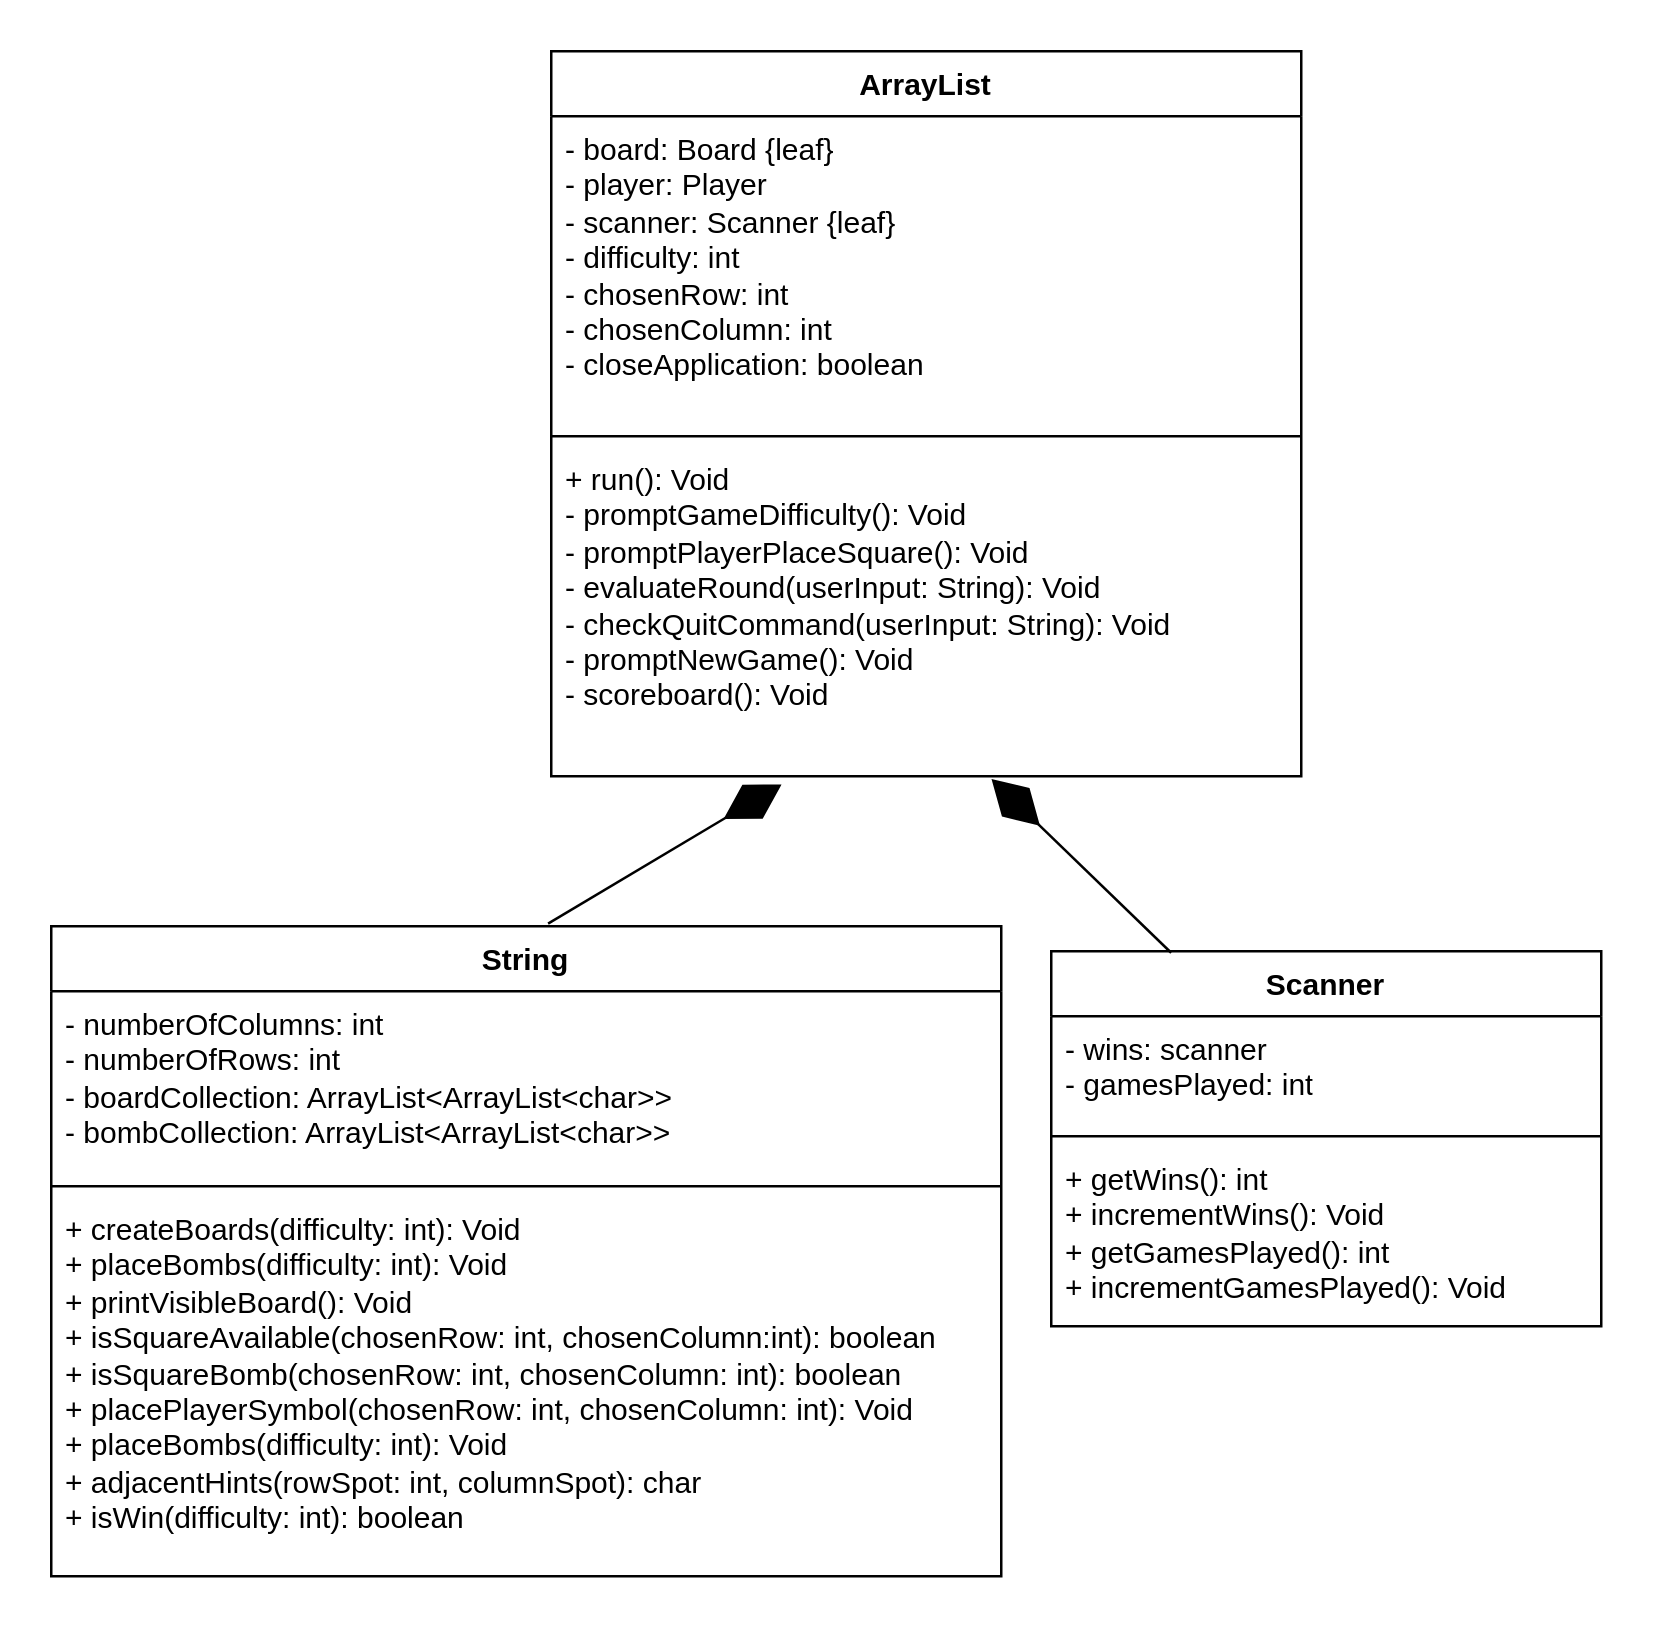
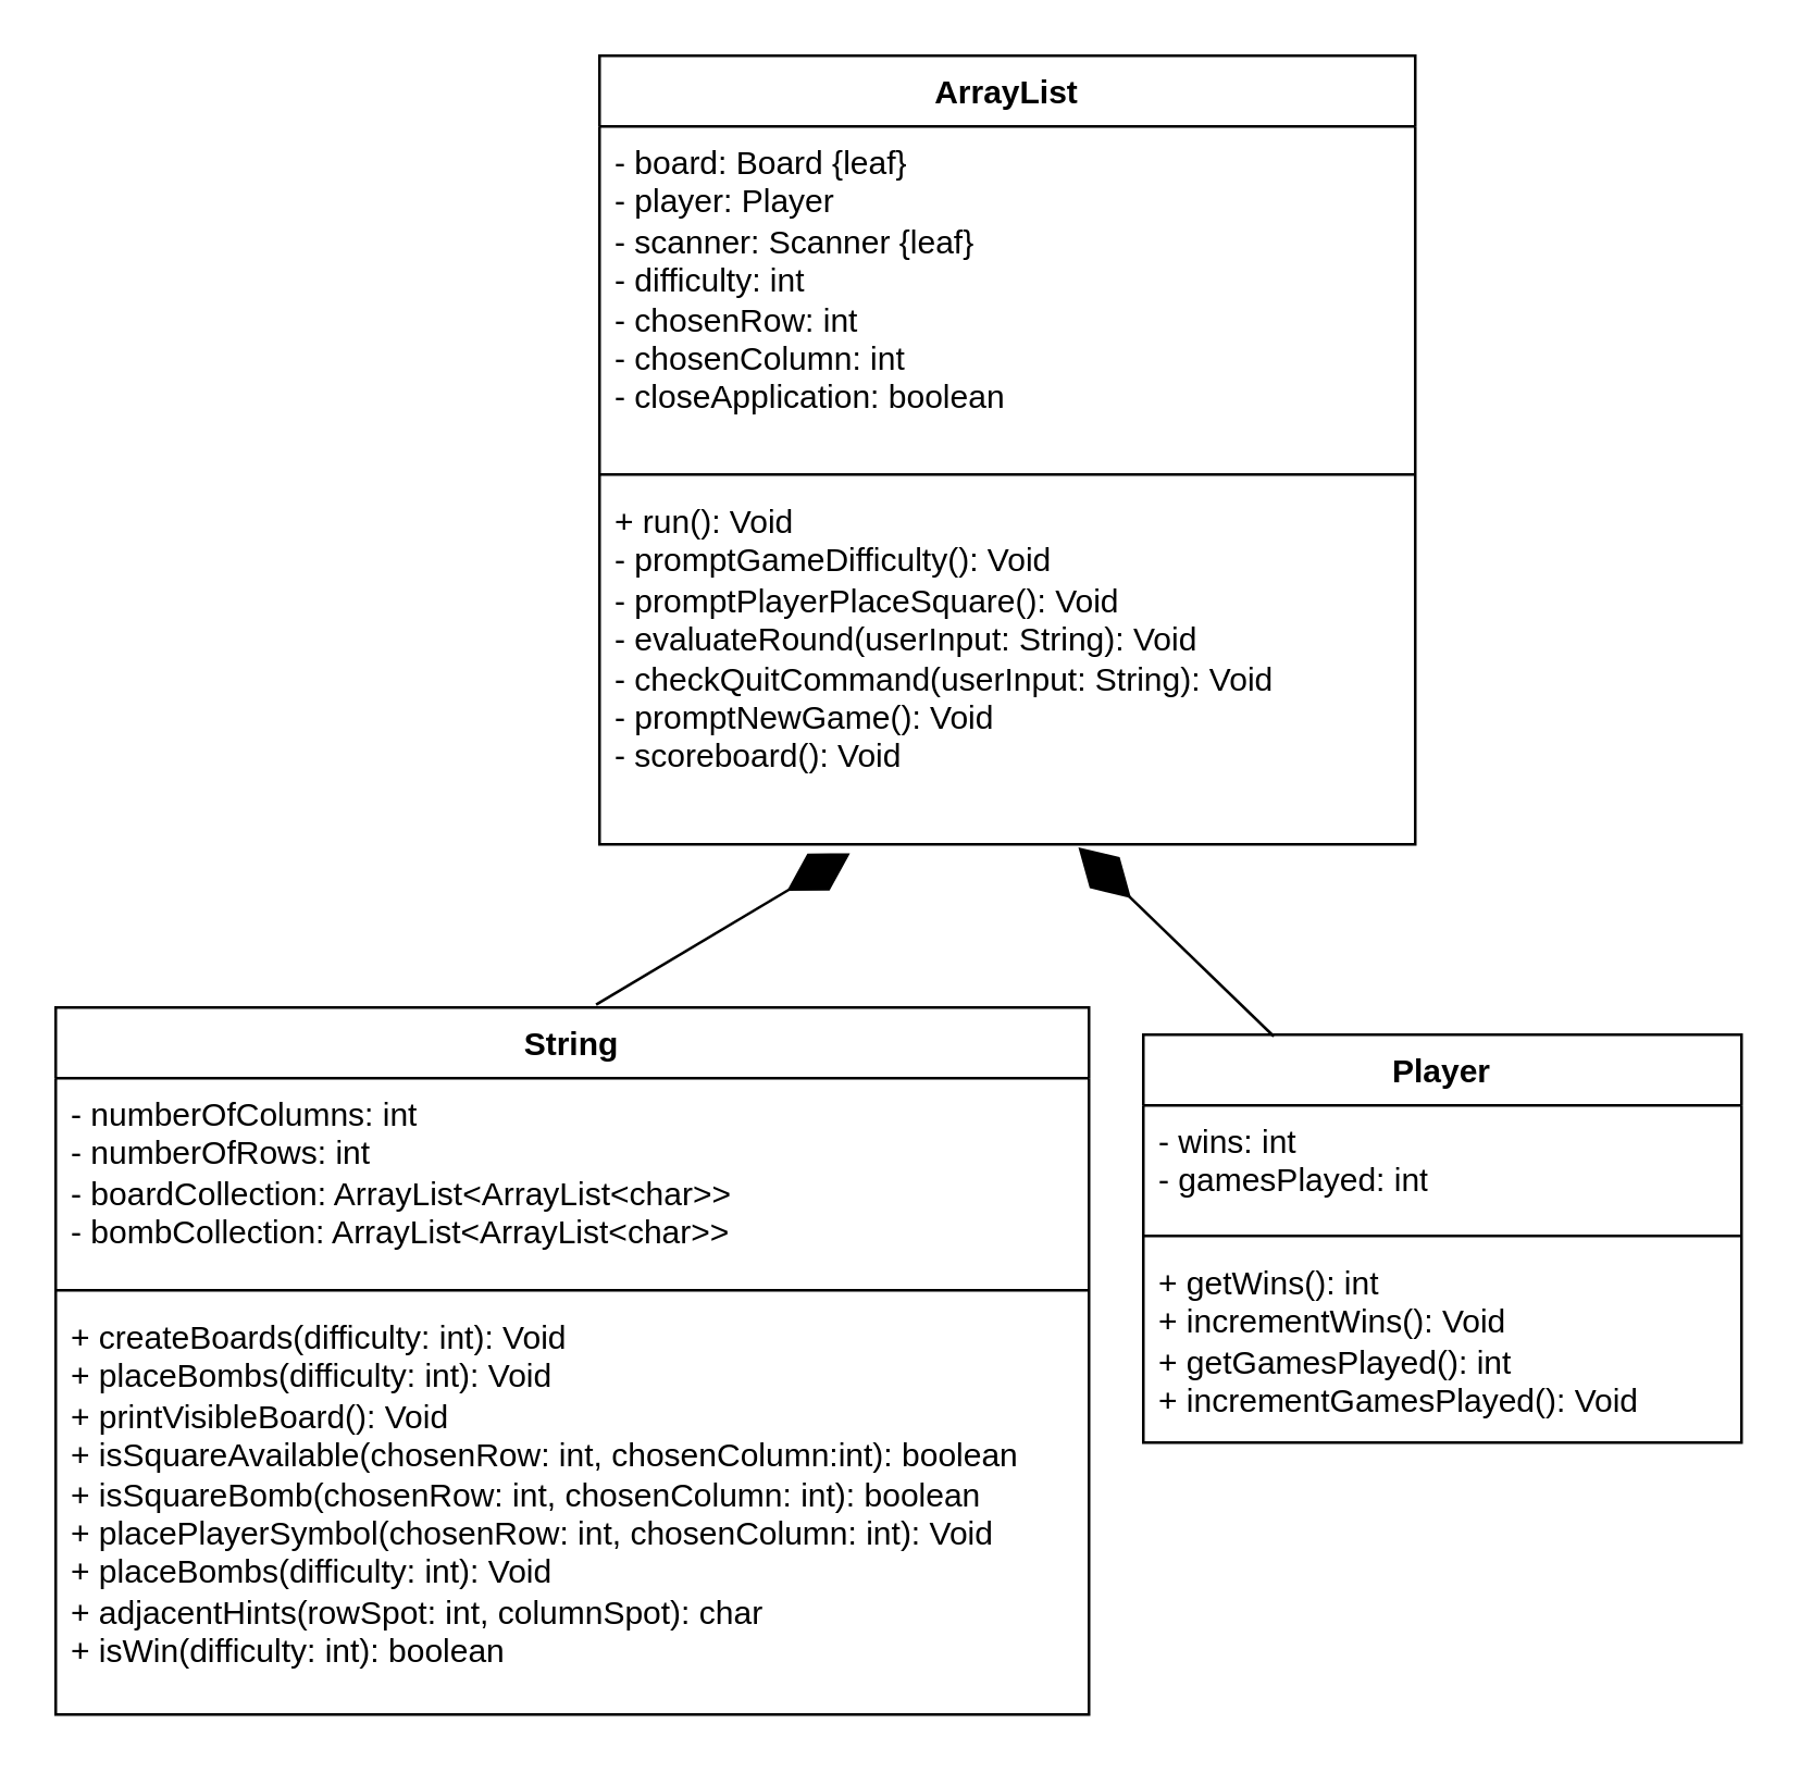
- <mxCell id="2" value="Scanner" style="swimlane;fontStyle=1;align=center;verticalAlign=top;childLayout=stackLayout;horizontal=1;startSize=26;horizontalStack=0;resizeParent=1;resizeParentMax=0;resizeLast=0;collapsible=1;marginBottom=0;whiteSpace=wrap;html=1;" parent="1" vertex="1"><mxGeometry x="420" y="380" width="220" height="150" as="geometry" /></mxCell>
+ <mxCell id="2" value="Player" style="swimlane;fontStyle=1;align=center;verticalAlign=top;childLayout=stackLayout;horizontal=1;startSize=26;horizontalStack=0;resizeParent=1;resizeParentMax=0;resizeLast=0;collapsible=1;marginBottom=0;whiteSpace=wrap;html=1;" parent="1" vertex="1"><mxGeometry x="420" y="380" width="220" height="150" as="geometry" /></mxCell>
- <mxCell id="3" value="&lt;div&gt;- wins: scanner&lt;/div&gt;&lt;div&gt;&lt;span style=&quot;background-color: initial;&quot;&gt;- gamesPlayed: int&lt;/span&gt;&lt;br&gt;&lt;/div&gt;&lt;div&gt;&lt;br&gt;&lt;/div&gt;" style="text;strokeColor=none;fillColor=none;align=left;verticalAlign=top;spacingLeft=4;spacingRight=4;overflow=hidden;rotatable=0;points=[[0,0.5],[1,0.5]];portConstraint=eastwest;whiteSpace=wrap;html=1;" parent="2" vertex="1"><mxGeometry y="26" width="220" height="44" as="geometry" /></mxCell>
+ <mxCell id="3" value="&lt;div&gt;- wins: int&lt;/div&gt;&lt;div&gt;&lt;span style=&quot;background-color: initial;&quot;&gt;- gamesPlayed: int&lt;/span&gt;&lt;br&gt;&lt;/div&gt;&lt;div&gt;&lt;br&gt;&lt;/div&gt;" style="text;strokeColor=none;fillColor=none;align=left;verticalAlign=top;spacingLeft=4;spacingRight=4;overflow=hidden;rotatable=0;points=[[0,0.5],[1,0.5]];portConstraint=eastwest;whiteSpace=wrap;html=1;" parent="2" vertex="1"><mxGeometry y="26" width="220" height="44" as="geometry" /></mxCell>
